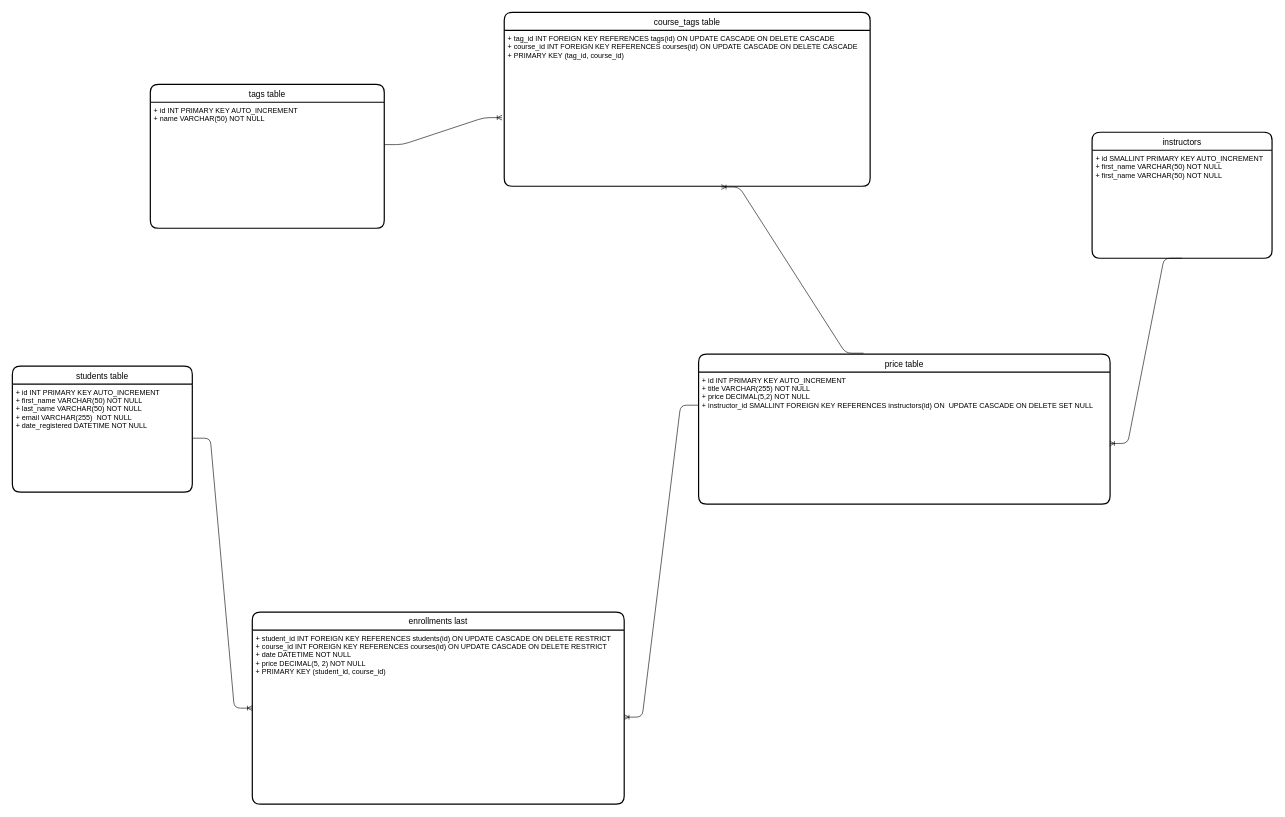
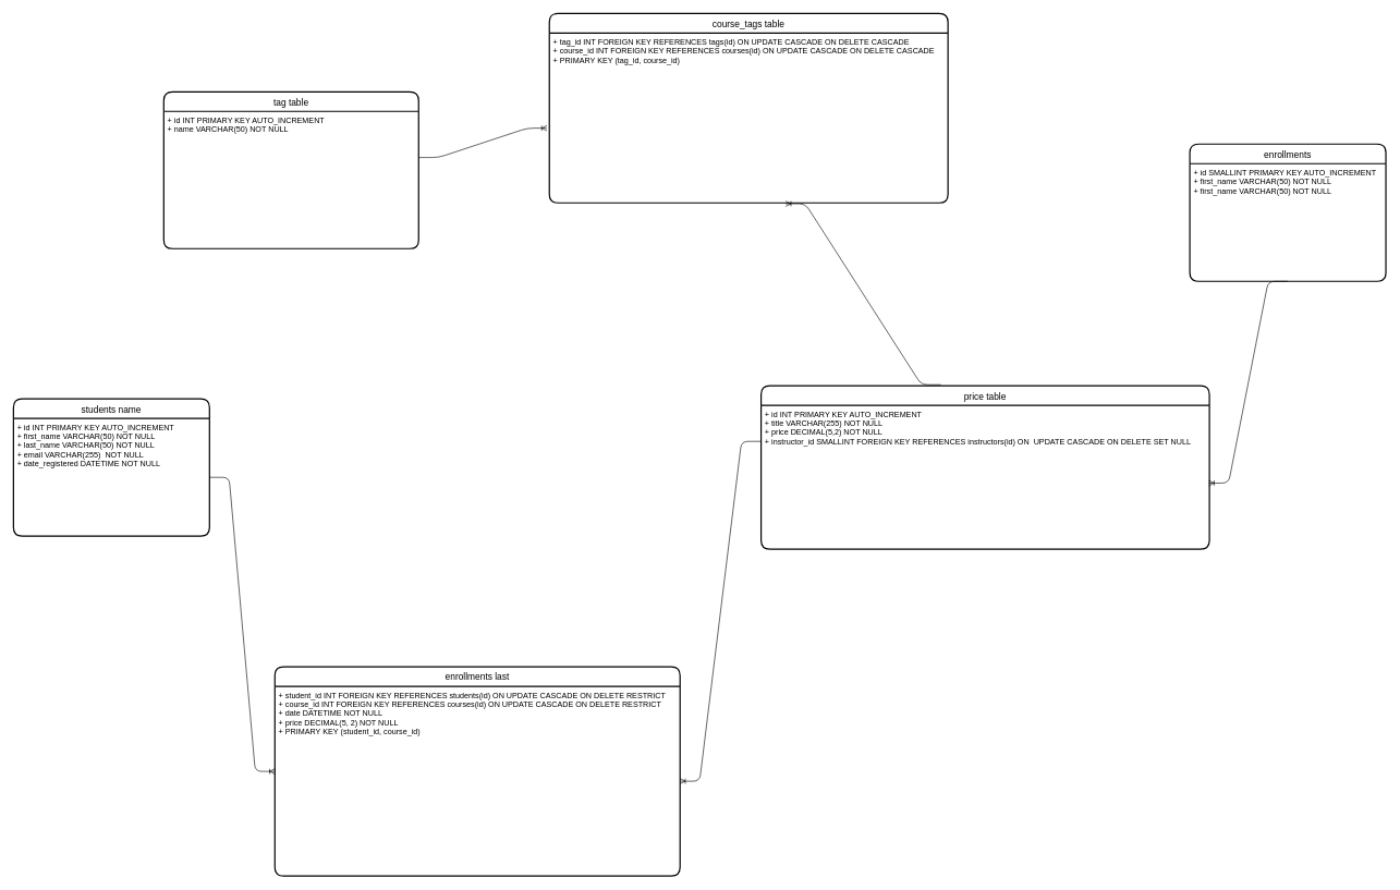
- <mxCell id="10" value="tags table" style="swimlane;childLayout=stackLayout;horizontal=1;startSize=30;horizontalStack=0;rounded=1;fontSize=14;fontStyle=0;strokeWidth=2;resizeParent=0;resizeLast=1;shadow=0;dashed=0;align=center;" vertex="1" parent="1"><mxGeometry x="250" y="140" width="390" height="240" as="geometry"><mxRectangle x="210" y="190" width="100" height="30" as="alternateBounds" /></mxGeometry></mxCell>
+ <mxCell id="10" value="tag table" style="swimlane;childLayout=stackLayout;horizontal=1;startSize=30;horizontalStack=0;rounded=1;fontSize=14;fontStyle=0;strokeWidth=2;resizeParent=0;resizeLast=1;shadow=0;dashed=0;align=center;" vertex="1" parent="1"><mxGeometry x="250" y="140" width="390" height="240" as="geometry"><mxRectangle x="210" y="190" width="100" height="30" as="alternateBounds" /></mxGeometry></mxCell>
- <mxCell id="16" value="instructors" style="swimlane;childLayout=stackLayout;horizontal=1;startSize=30;horizontalStack=0;rounded=1;fontSize=14;fontStyle=0;strokeWidth=2;resizeParent=0;resizeLast=1;shadow=0;dashed=0;align=center;" vertex="1" parent="1"><mxGeometry x="1820" y="220" width="300" height="210" as="geometry"><mxRectangle x="210" y="190" width="100" height="30" as="alternateBounds" /></mxGeometry></mxCell>
+ <mxCell id="16" value="enrollments" style="swimlane;childLayout=stackLayout;horizontal=1;startSize=30;horizontalStack=0;rounded=1;fontSize=14;fontStyle=0;strokeWidth=2;resizeParent=0;resizeLast=1;shadow=0;dashed=0;align=center;" vertex="1" parent="1"><mxGeometry x="1820" y="220" width="300" height="210" as="geometry"><mxRectangle x="210" y="190" width="100" height="30" as="alternateBounds" /></mxGeometry></mxCell>
- <mxCell id="2" value="students table" style="swimlane;childLayout=stackLayout;horizontal=1;startSize=30;horizontalStack=0;rounded=1;fontSize=14;fontStyle=0;strokeWidth=2;resizeParent=0;resizeLast=1;shadow=0;dashed=0;align=center;" parent="1" vertex="1"><mxGeometry x="20" y="610" width="300" height="210" as="geometry"><mxRectangle x="210" y="190" width="100" height="30" as="alternateBounds" /></mxGeometry></mxCell>
+ <mxCell id="2" value="students name" style="swimlane;childLayout=stackLayout;horizontal=1;startSize=30;horizontalStack=0;rounded=1;fontSize=14;fontStyle=0;strokeWidth=2;resizeParent=0;resizeLast=1;shadow=0;dashed=0;align=center;" parent="1" vertex="1"><mxGeometry x="20" y="610" width="300" height="210" as="geometry"><mxRectangle x="210" y="190" width="100" height="30" as="alternateBounds" /></mxGeometry></mxCell>
